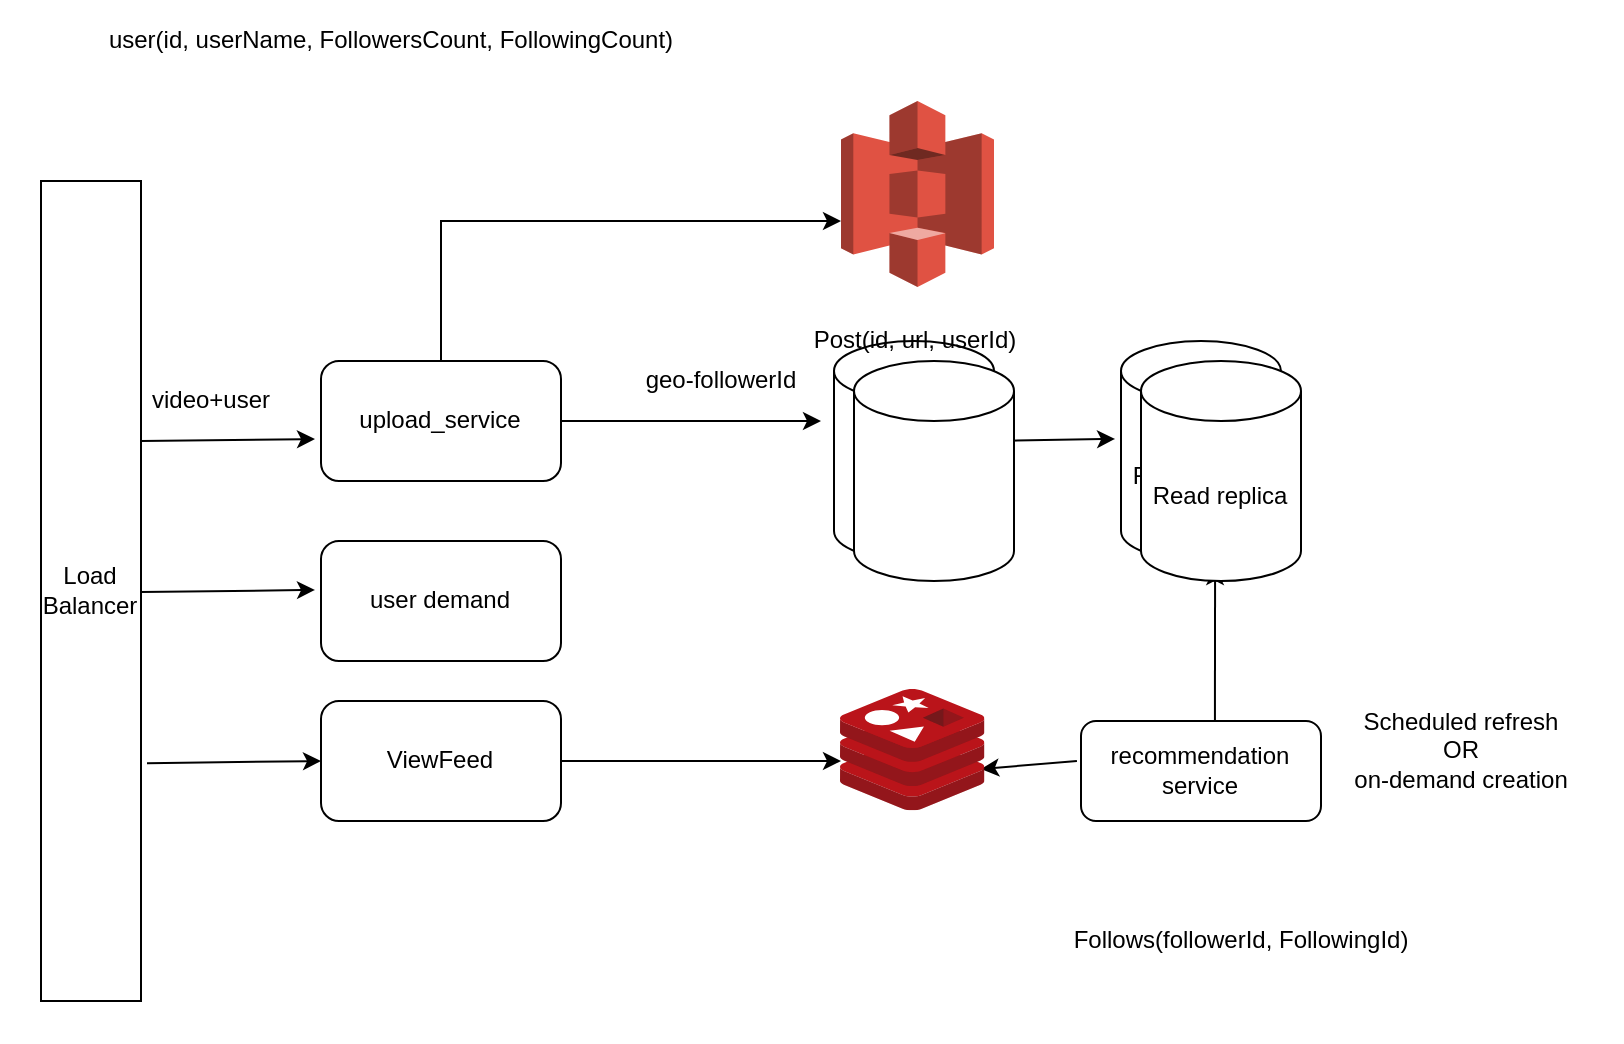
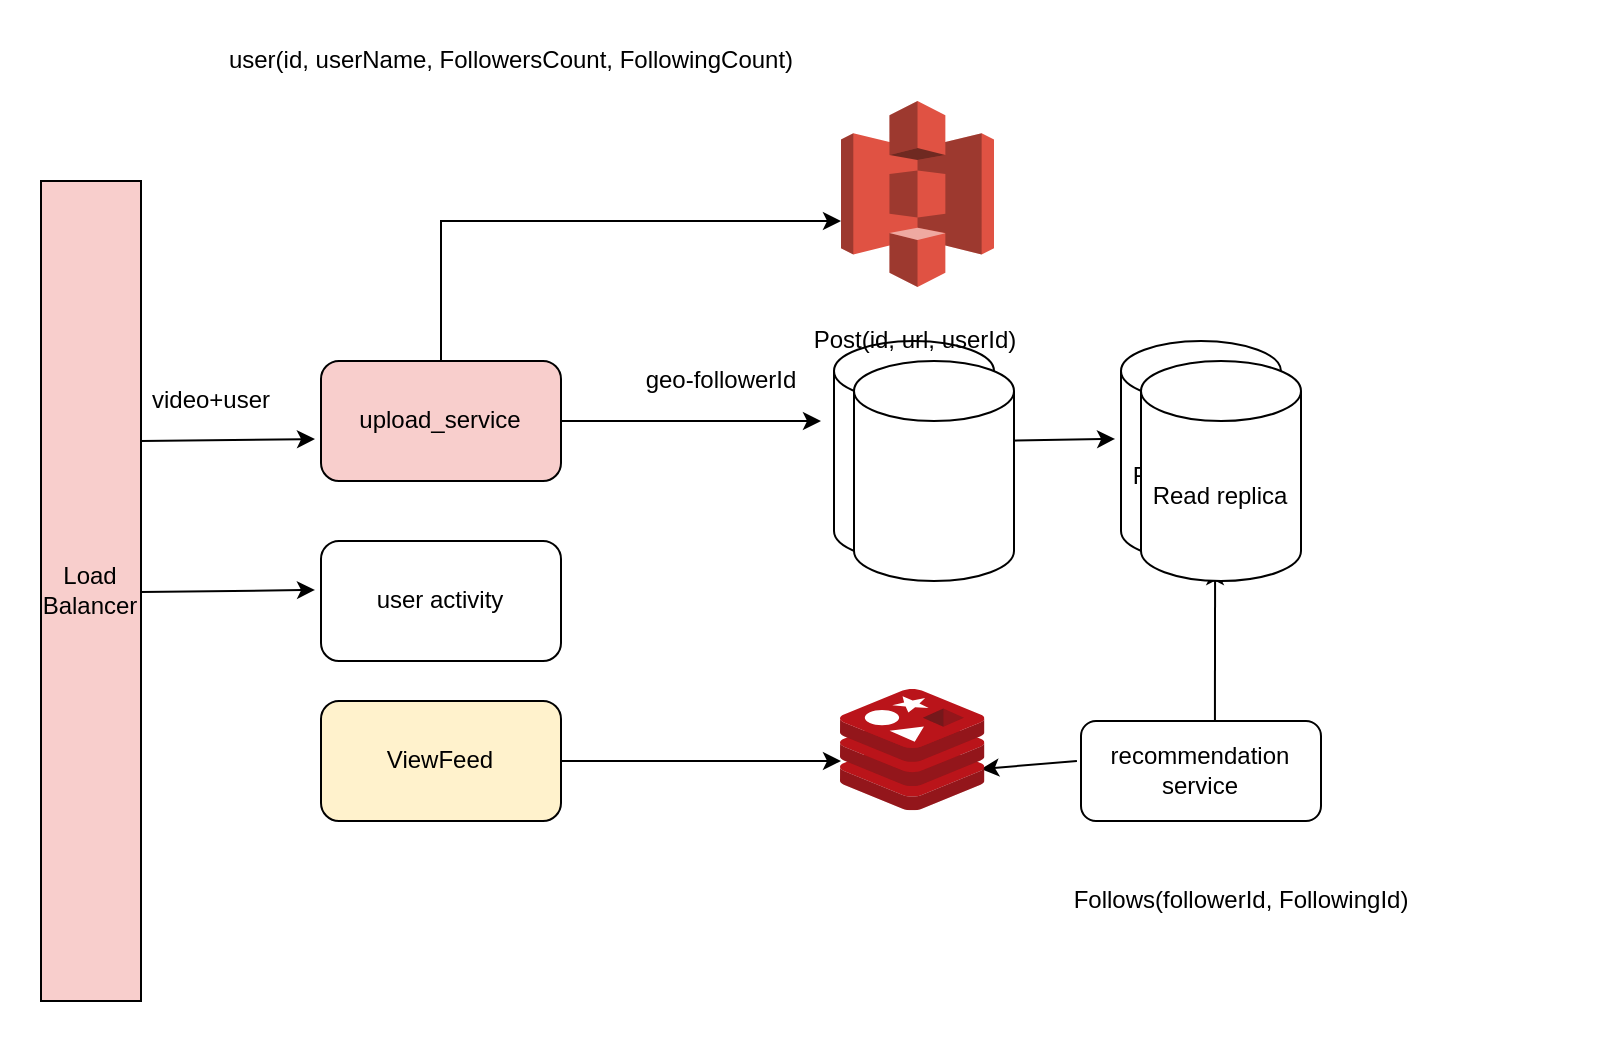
- <mxCell id="17" value="user(id, userName, FollowersCount, FollowingCount)" style="text;html=1;align=center;verticalAlign=middle;resizable=0;points=[];autosize=1;strokeColor=none;fillColor=none;" vertex="1" parent="1"><mxGeometry x="45" y="10" width="300" height="20" as="geometry" /></mxCell>
+ <mxCell id="17" value="user(id, userName, FollowersCount, FollowingCount)" style="text;html=1;align=center;verticalAlign=middle;resizable=0;points=[];autosize=1;strokeColor=none;fillColor=none;" vertex="1" parent="1"><mxGeometry x="105" y="20" width="300" height="20" as="geometry" /></mxCell>
- <mxCell id="2" value="upload_service" style="rounded=1;whiteSpace=wrap;html=1;" vertex="1" parent="1"><mxGeometry x="160" y="180" width="120" height="60" as="geometry" /></mxCell>
+ <mxCell id="2" value="upload_service" style="rounded=1;whiteSpace=wrap;html=1;fillColor=#f8cecc;" vertex="1" parent="1"><mxGeometry x="160" y="180" width="120" height="60" as="geometry" /></mxCell>
- <mxCell id="18" value="Load&lt;br&gt;Balancer" style="rounded=0;whiteSpace=wrap;html=1;" vertex="1" parent="1"><mxGeometry x="20" y="90" width="50" height="410" as="geometry" /></mxCell>
+ <mxCell id="18" value="Load&lt;br&gt;Balancer" style="rounded=0;whiteSpace=wrap;html=1;fillColor=#f8cecc;" vertex="1" parent="1"><mxGeometry x="20" y="90" width="50" height="410" as="geometry" /></mxCell>
- <mxCell id="26" value="user demand" style="rounded=1;whiteSpace=wrap;html=1;" vertex="1" parent="1"><mxGeometry x="160" y="270" width="120" height="60" as="geometry" /></mxCell>
+ <mxCell id="26" value="user activity" style="rounded=1;whiteSpace=wrap;html=1;" vertex="1" parent="1"><mxGeometry x="160" y="270" width="120" height="60" as="geometry" /></mxCell>
- <mxCell id="13" value="Scheduled refresh&lt;br&gt;OR&lt;br&gt;on-demand creation" style="text;html=1;align=center;verticalAlign=middle;resizable=0;points=[];autosize=1;strokeColor=none;fillColor=none;" vertex="1" parent="1"><mxGeometry x="670" y="350" width="120" height="50" as="geometry" /></mxCell>
- <mxCell id="8" value="ViewFeed" style="rounded=1;whiteSpace=wrap;html=1;" vertex="1" parent="1"><mxGeometry x="160" y="350" width="120" height="60" as="geometry" /></mxCell>
+ <mxCell id="8" value="ViewFeed" style="rounded=1;whiteSpace=wrap;html=1;fillColor=#fff2cc;" vertex="1" parent="1"><mxGeometry x="160" y="350" width="120" height="60" as="geometry" /></mxCell>
- <mxCell id="22" value="" style="endArrow=classic;html=1;rounded=0;entryX=0;entryY=0.5;entryDx=0;entryDy=0;exitX=1.06;exitY=0.71;exitDx=0;exitDy=0;exitPerimeter=0;" edge="1" parent="1" source="18" target="8"><mxGeometry width="50" height="50" relative="1" as="geometry"><mxPoint x="80" y="400" as="sourcePoint" /><mxPoint x="130" y="350" as="targetPoint" /></mxGeometry></mxCell>
- <mxCell id="16" value="Follows(followerId, FollowingId)" style="text;html=1;align=center;verticalAlign=middle;resizable=0;points=[];autosize=1;strokeColor=none;fillColor=none;" vertex="1" parent="1"><mxGeometry x="530" y="460" width="180" height="20" as="geometry" /></mxCell>
+ <mxCell id="16" value="Follows(followerId, FollowingId)" style="text;html=1;align=center;verticalAlign=middle;resizable=0;points=[];autosize=1;strokeColor=none;fillColor=none;" vertex="1" parent="1"><mxGeometry x="530" y="440" width="180" height="20" as="geometry" /></mxCell>
